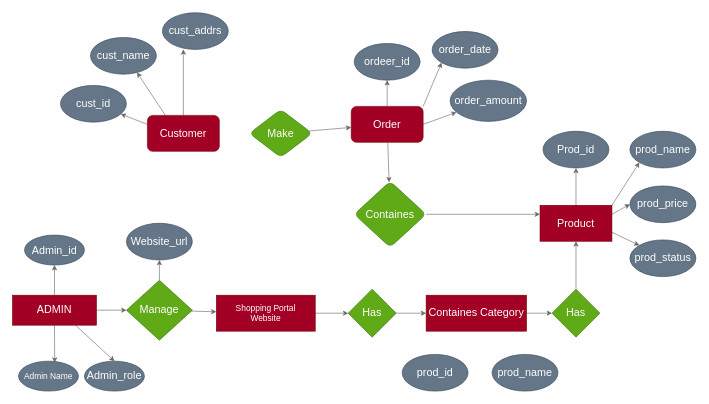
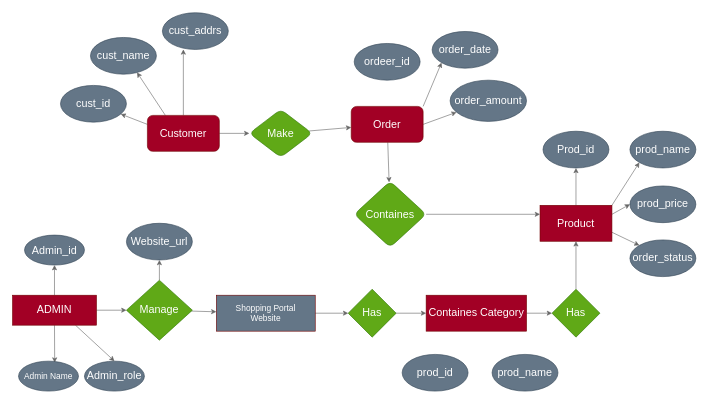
- <mxCell id="41" style="edgeStyle=none;html=1;exitX=0.5;exitY=0;exitDx=0;exitDy=0;fontSize=18;fillColor=#f5f5f5;strokeColor=#666666;" edge="1" parent="1" source="42" target="48"><mxGeometry relative="1" as="geometry" /></mxCell>
+ <mxCell id="31" value="" style="edgeStyle=none;html=1;fontSize=18;strokeColor=#666666;fillColor=#f5f5f5;" edge="1" parent="1" source="35" target="37"><mxGeometry relative="1" as="geometry" /></mxCell>
- <mxCell id="30" value="prod_status" style="ellipse;whiteSpace=wrap;html=1;fontSize=18;fillColor=#647687;fontColor=#ffffff;strokeColor=#314354;gradientColor=none;" vertex="1" parent="1"><mxGeometry x="1050" y="399.72" width="110" height="61.25" as="geometry" /></mxCell>
+ <mxCell id="30" value="order_status" style="ellipse;whiteSpace=wrap;html=1;fontSize=18;fillColor=#647687;fontColor=#ffffff;strokeColor=#314354;gradientColor=none;" vertex="1" parent="1"><mxGeometry x="1050" y="399.72" width="110" height="61.25" as="geometry" /></mxCell>
- <mxCell id="11" value="&lt;font style=&quot;font-size: 14px;&quot;&gt;Shopping Portal&lt;br&gt;Website&lt;/font&gt;" style="whiteSpace=wrap;html=1;rounded=0;fillColor=#a20025;fontColor=#ffffff;strokeColor=#6F0000;" vertex="1" parent="1"><mxGeometry x="360" y="492" width="165" height="60" as="geometry" /></mxCell>
+ <mxCell id="11" value="&lt;font style=&quot;font-size: 14px;&quot;&gt;Shopping Portal&lt;br&gt;Website&lt;/font&gt;" style="whiteSpace=wrap;html=1;rounded=0;fillColor=#647687;fontColor=#ffffff;strokeColor=#6F0000;" vertex="1" parent="1"><mxGeometry x="360" y="492" width="165" height="60" as="geometry" /></mxCell>
